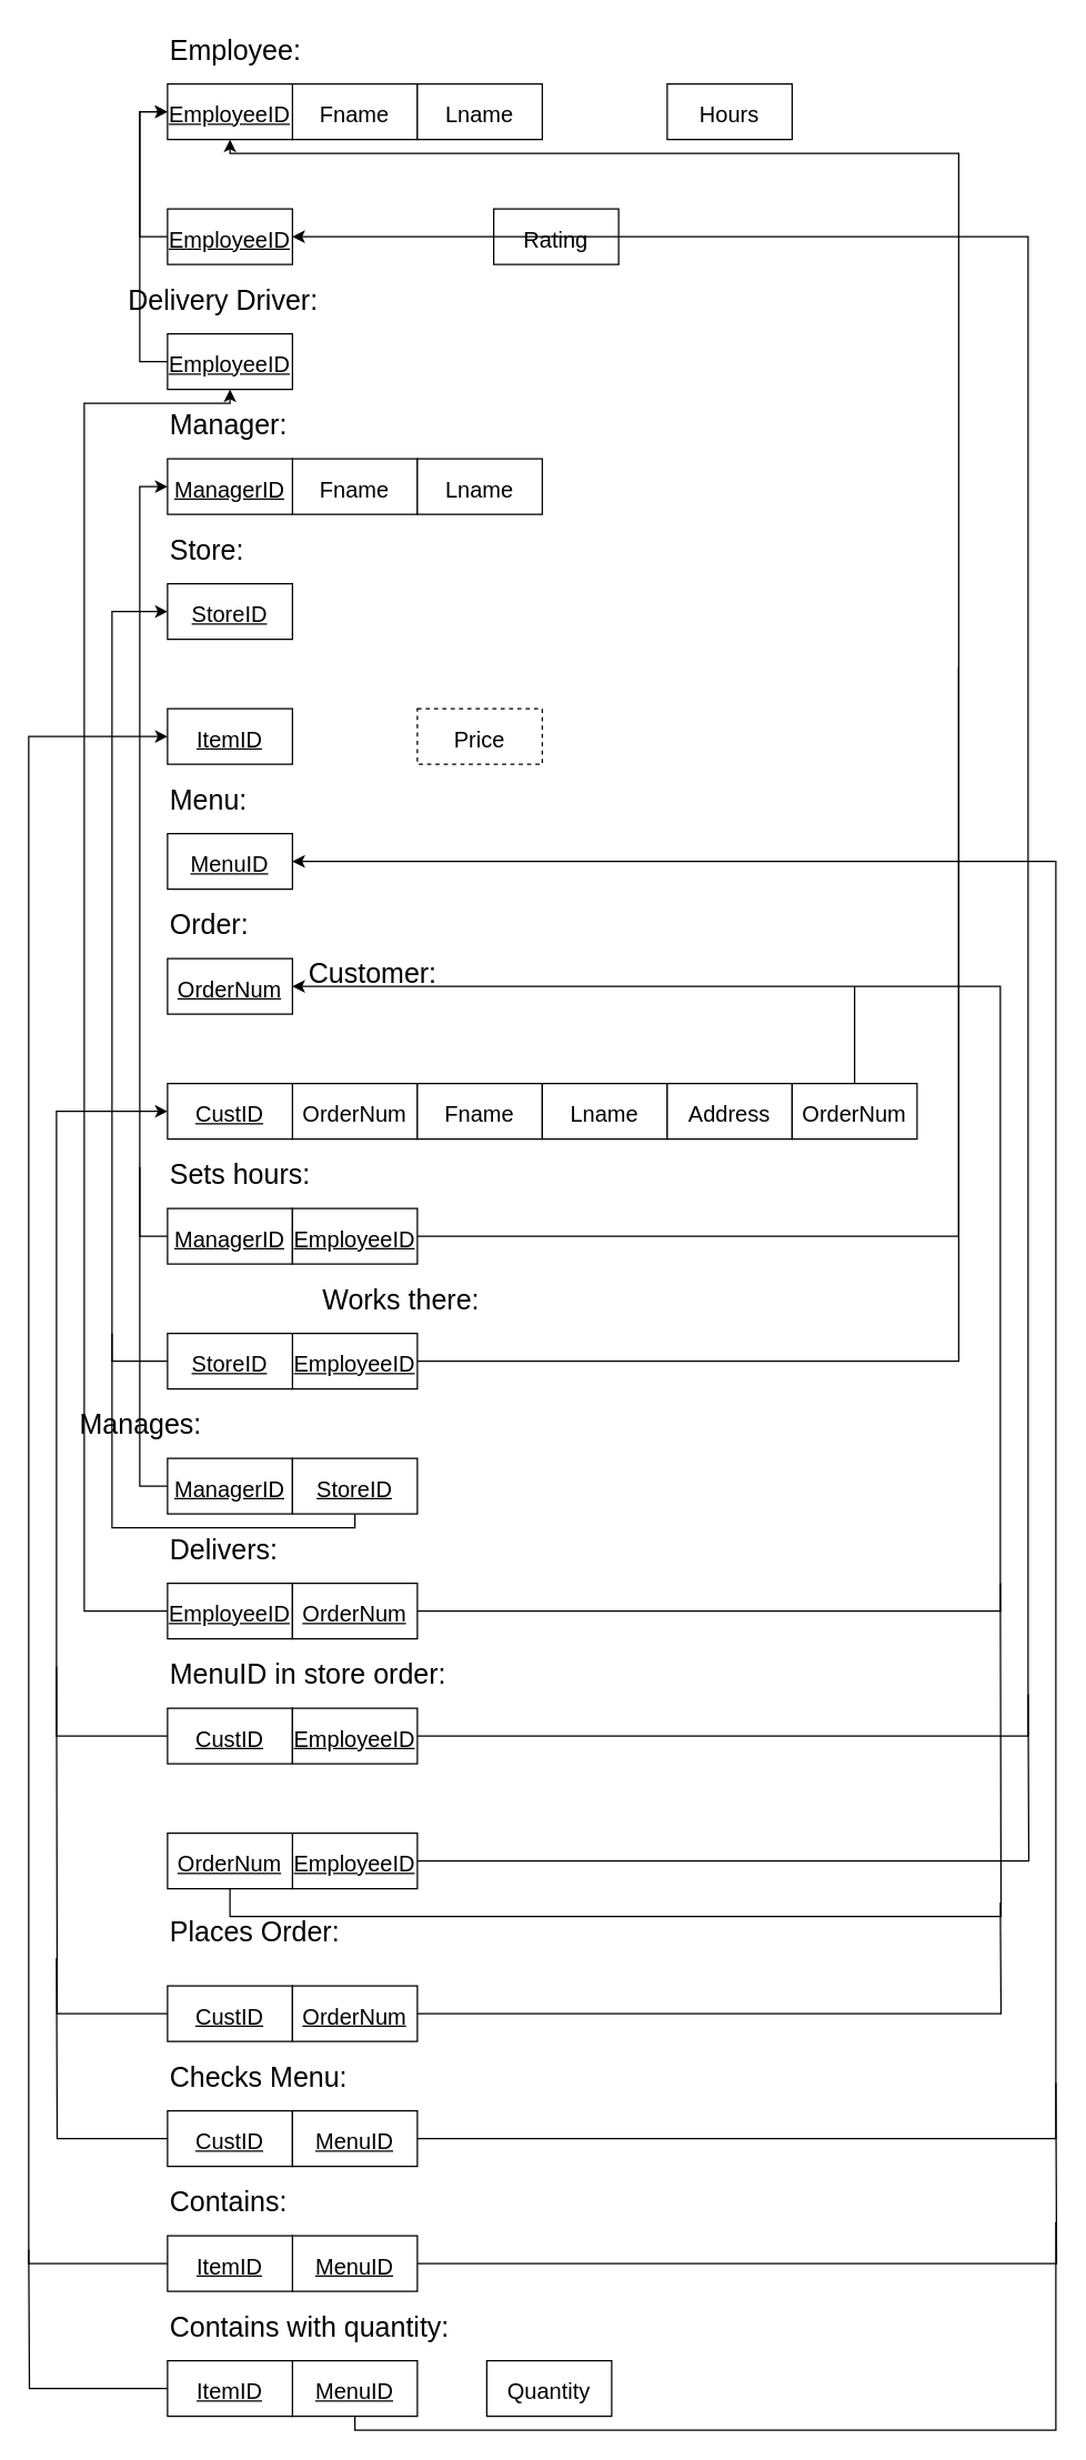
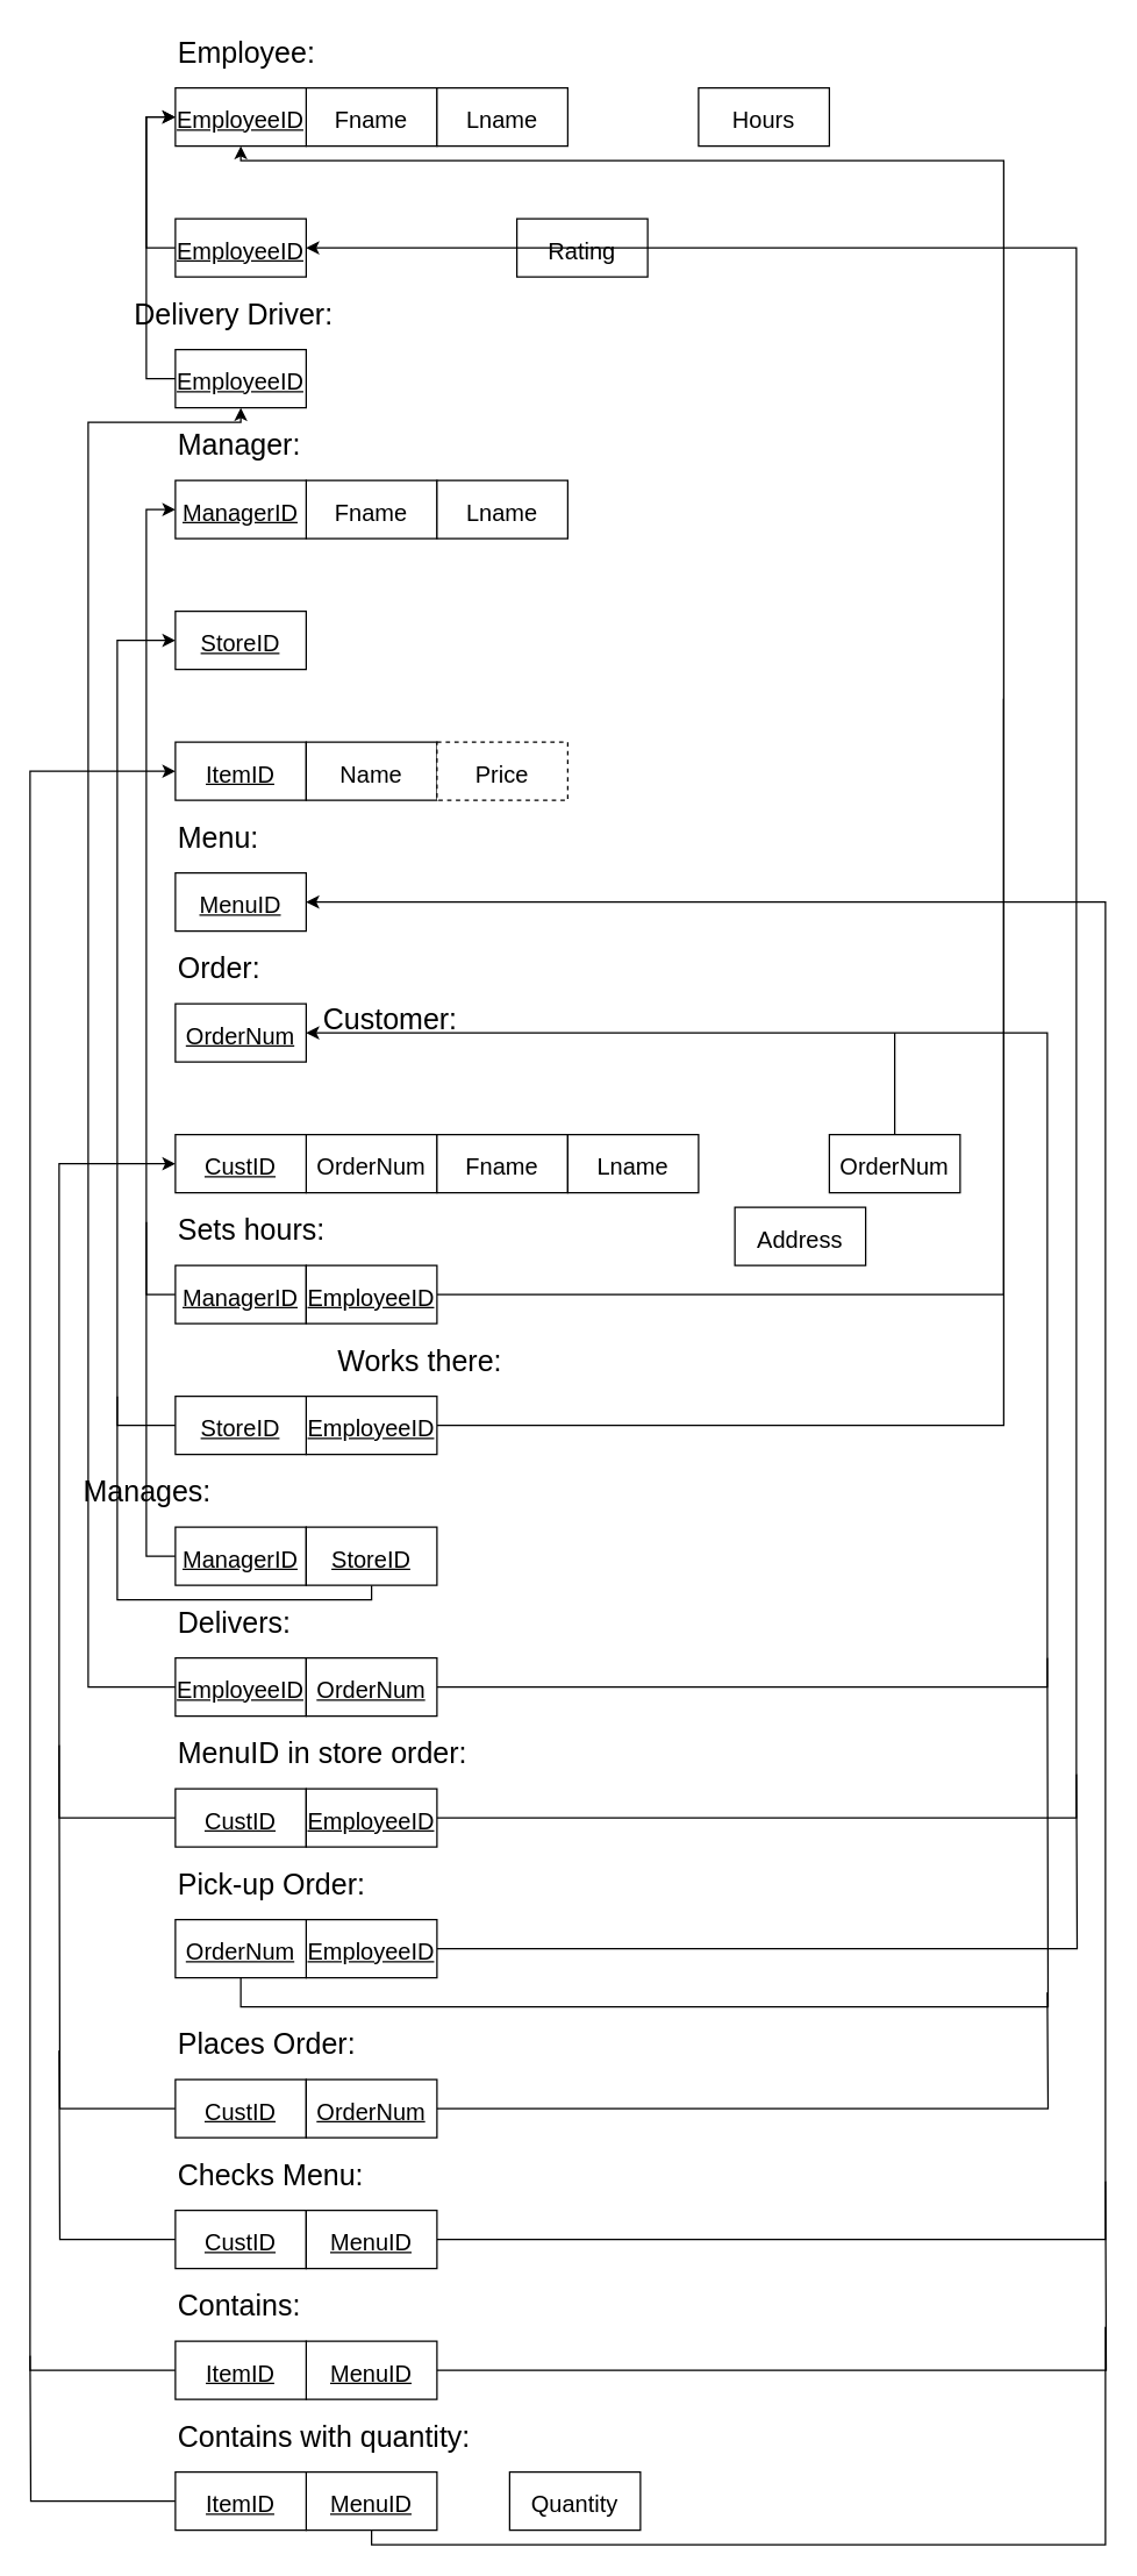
- <mxCell id="11" value="Store:" style="text;html=1;align=left;verticalAlign=middle;resizable=0;points=[];autosize=1;strokeColor=none;fillColor=none;fontSize=20;" vertex="1" parent="1"><mxGeometry x="120" y="380" width="70" height="30" as="geometry" /></mxCell>
+ <mxCell id="14" value="&lt;font style=&quot;font-size: 16px&quot;&gt;Name&lt;/font&gt;" style="rounded=0;whiteSpace=wrap;html=1;fontSize=20;" vertex="1" parent="1"><mxGeometry x="210" y="510" width="90" height="40" as="geometry" /></mxCell>
- <mxCell id="24" value="&lt;font style=&quot;font-size: 16px&quot;&gt;Address&lt;/font&gt;" style="rounded=0;whiteSpace=wrap;html=1;fontSize=20;" vertex="1" parent="1"><mxGeometry x="480" y="780" width="90" height="40" as="geometry" /></mxCell>
+ <mxCell id="24" value="&lt;font style=&quot;font-size: 16px&quot;&gt;Address&lt;/font&gt;" style="rounded=0;whiteSpace=wrap;html=1;fontSize=20;" vertex="1" parent="1"><mxGeometry x="505" y="830" width="90" height="40" as="geometry" /></mxCell>
+ <mxCell id="57" value="Pick-up Order:" style="text;html=1;align=left;verticalAlign=middle;resizable=0;points=[];autosize=1;strokeColor=none;fillColor=none;fontSize=20;" vertex="1" parent="1"><mxGeometry x="120" y="1280" width="140" height="30" as="geometry" /></mxCell>
- <mxCell id="64" value="Places Order:" style="text;html=1;align=left;verticalAlign=middle;resizable=0;points=[];autosize=1;strokeColor=none;fillColor=none;fontSize=20;" vertex="1" parent="1"><mxGeometry x="120" y="1375" width="140" height="30" as="geometry" /></mxCell>
+ <mxCell id="64" value="Places Order:" style="text;html=1;align=left;verticalAlign=middle;resizable=0;points=[];autosize=1;strokeColor=none;fillColor=none;fontSize=20;" vertex="1" parent="1"><mxGeometry x="120" y="1390" width="140" height="30" as="geometry" /></mxCell>
